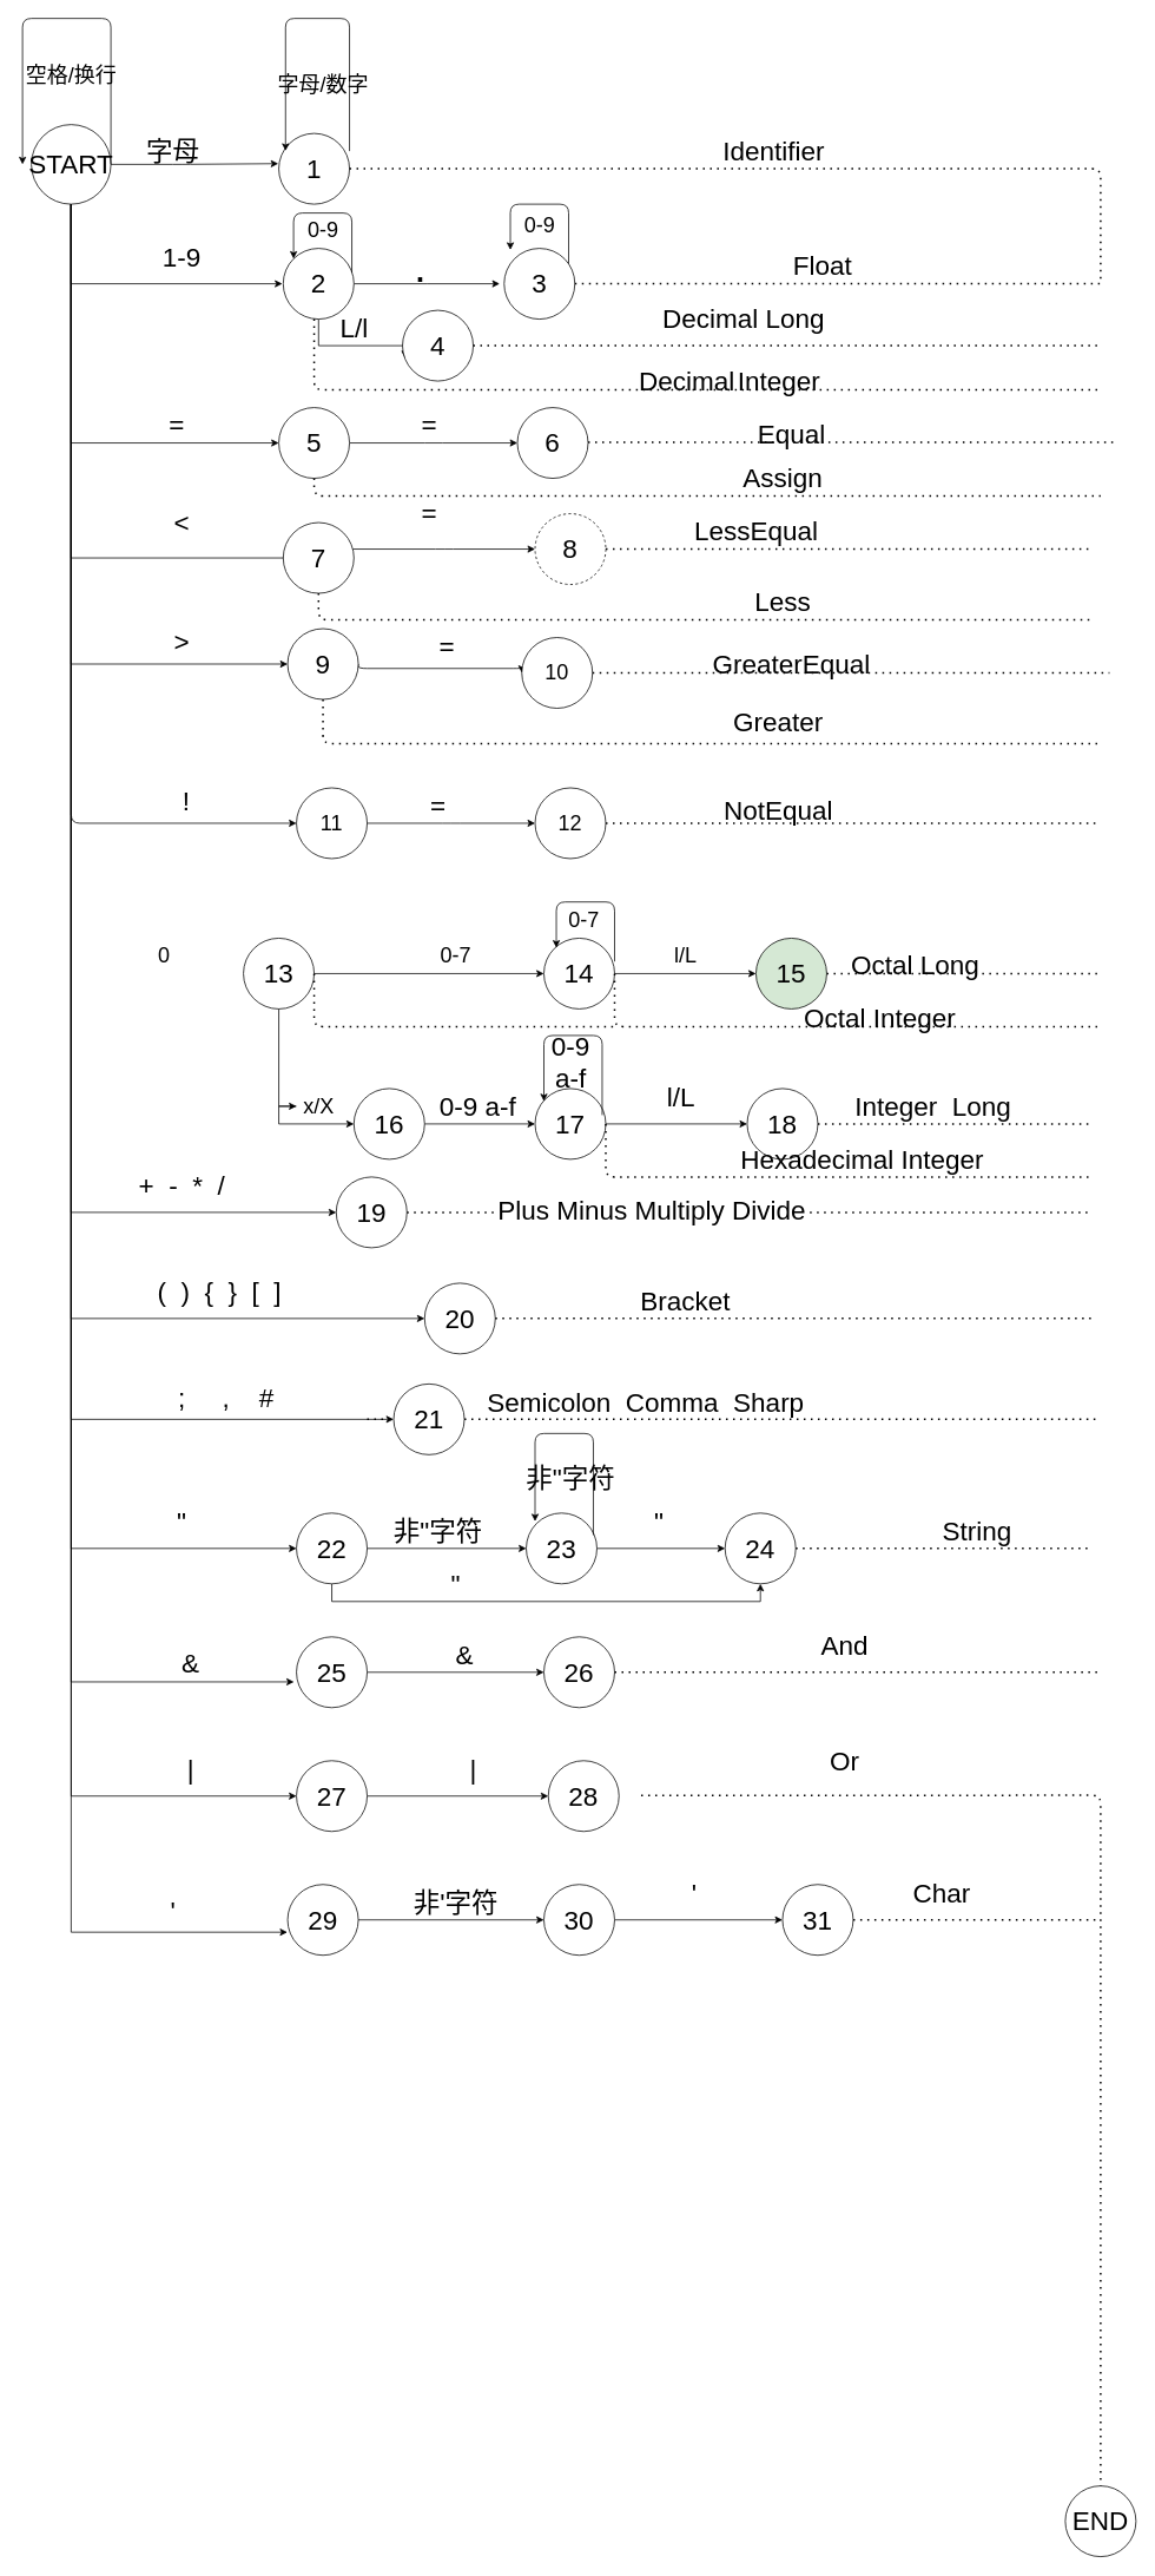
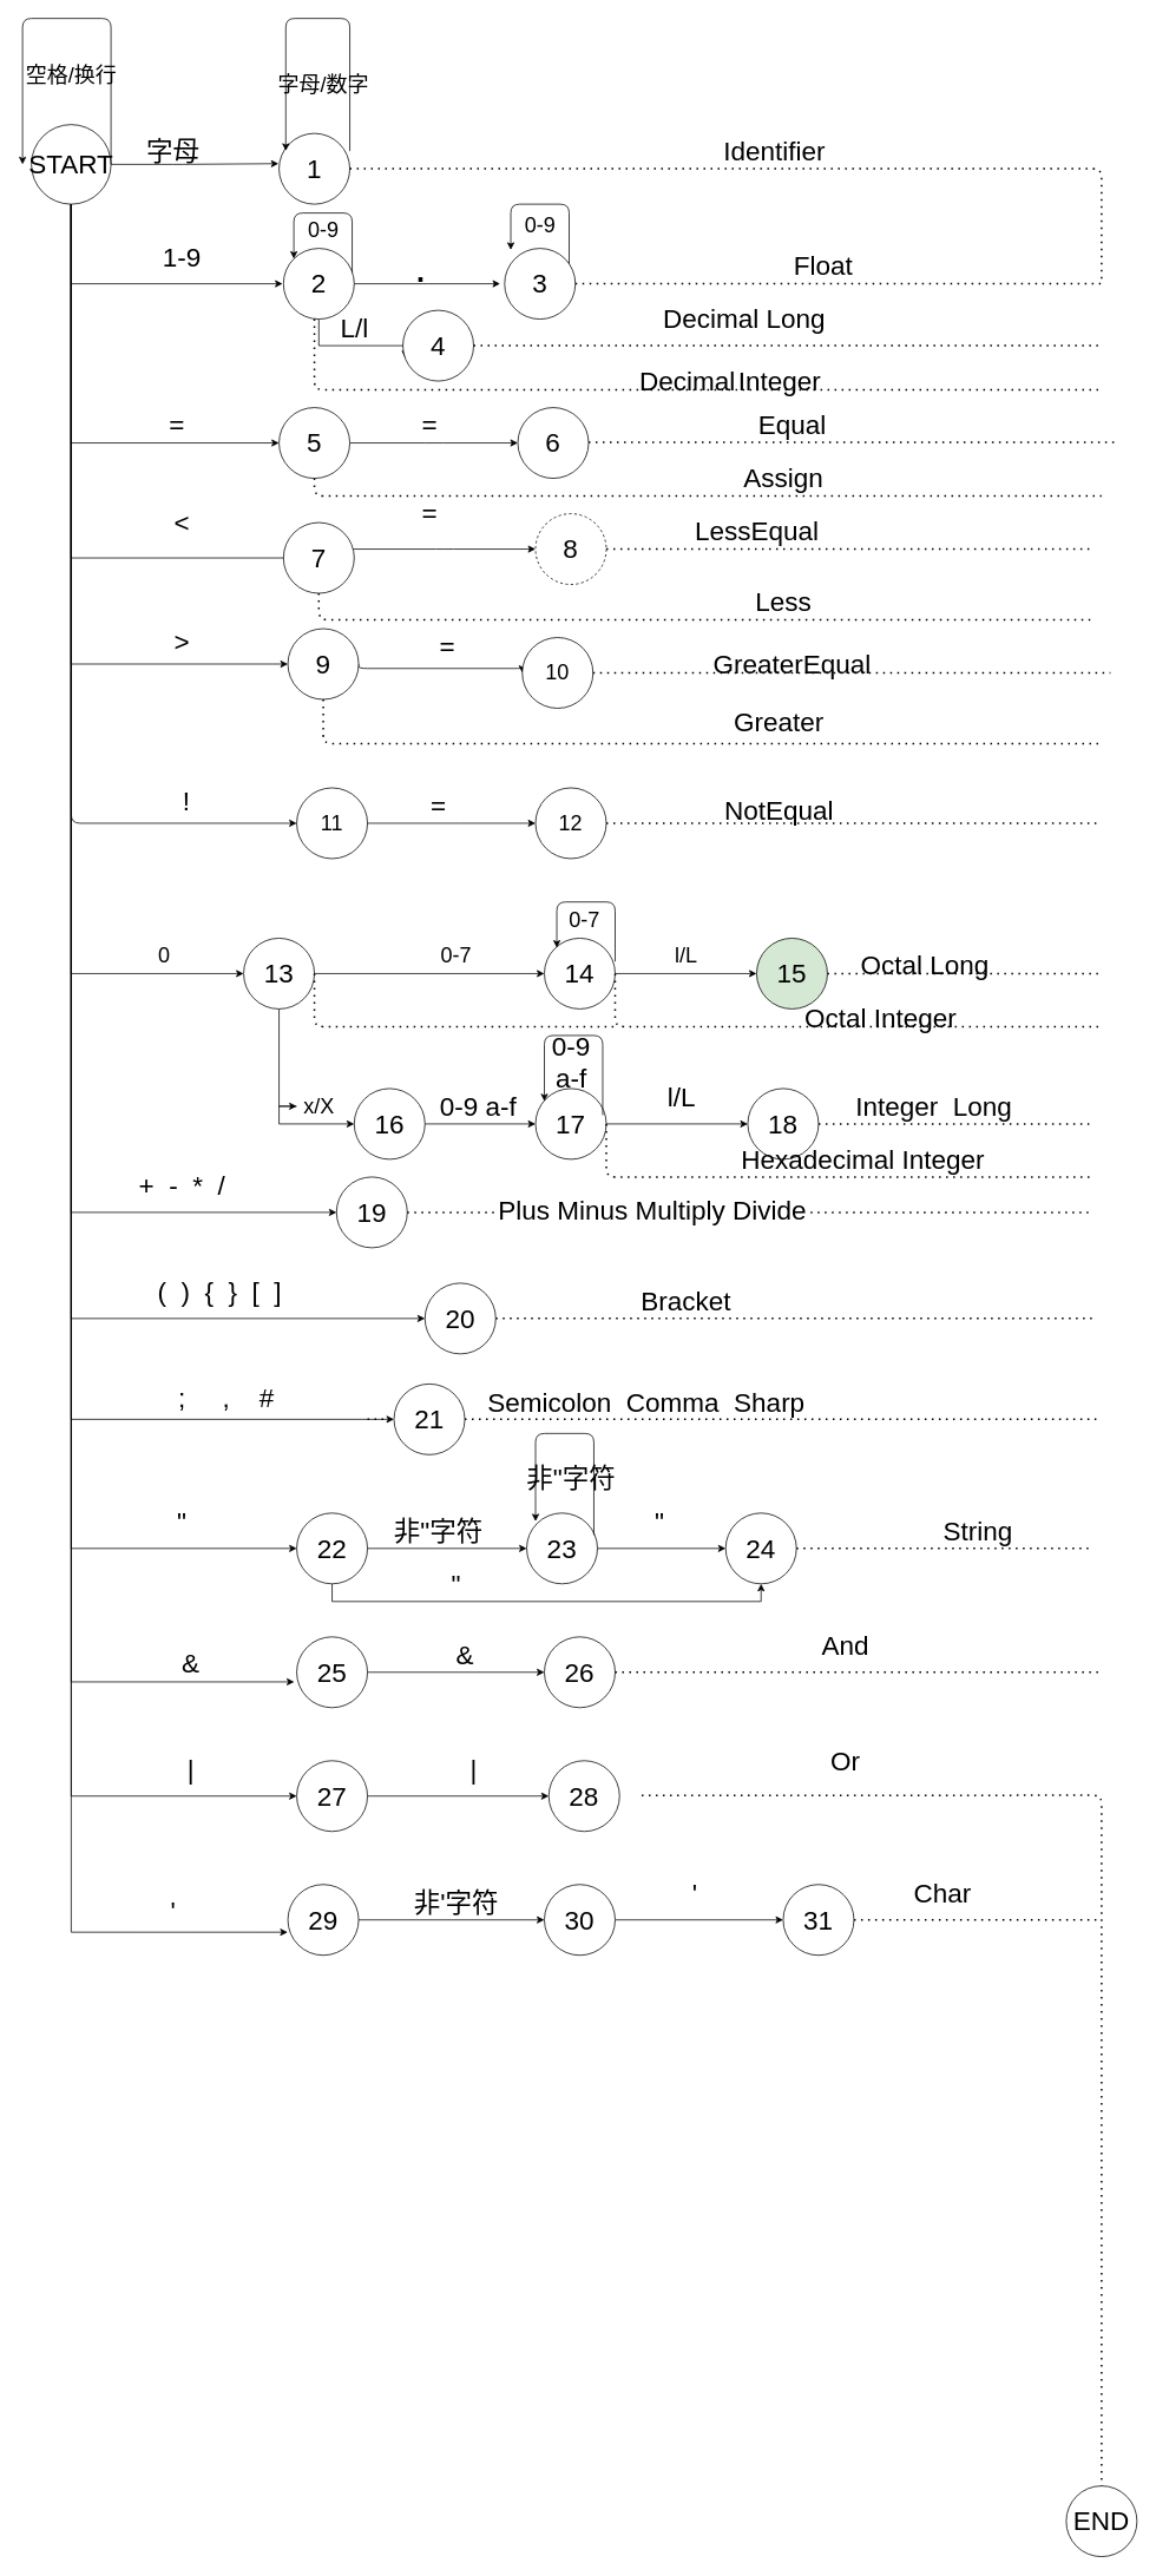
- <mxCell id="132" value="&lt;span style=&quot;font-size: 30px&quot;&gt;Equal&lt;/span&gt;" style="text;html=1;align=center;verticalAlign=middle;resizable=0;points=[];autosize=1;" vertex="1" parent="1"><mxGeometry x="850" y="475" width="90" height="30" as="geometry" /></mxCell>
+ <mxCell id="132" value="&lt;span style=&quot;font-size: 30px&quot;&gt;Equal&lt;/span&gt;" style="text;html=1;align=center;verticalAlign=middle;resizable=0;points=[];autosize=1;" vertex="1" parent="1"><mxGeometry x="850" y="465" width="90" height="30" as="geometry" /></mxCell>
- <mxCell id="140" value="&lt;font style=&quot;font-size: 30px&quot;&gt;Octal Long&lt;/font&gt;" style="text;html=1;align=center;verticalAlign=middle;resizable=0;points=[];autosize=1;" vertex="1" parent="1"><mxGeometry x="955" y="1075" width="160" height="30" as="geometry" /></mxCell>
+ <mxCell id="140" value="&lt;font style=&quot;font-size: 30px&quot;&gt;Octal Long&lt;/font&gt;" style="text;html=1;align=center;verticalAlign=middle;resizable=0;points=[];autosize=1;" vertex="1" parent="1"><mxGeometry x="965" y="1075" width="160" height="30" as="geometry" /></mxCell>
+ <mxCell id="7" style="edgeStyle=orthogonalEdgeStyle;rounded=0;orthogonalLoop=1;jettySize=auto;html=1;entryX=0;entryY=0.5;entryDx=0;entryDy=0;" parent="1" source="15" target="60" edge="1"><mxGeometry relative="1" as="geometry"><Array as="points"><mxPoint x="80" y="1100" /></Array></mxGeometry></mxCell>
